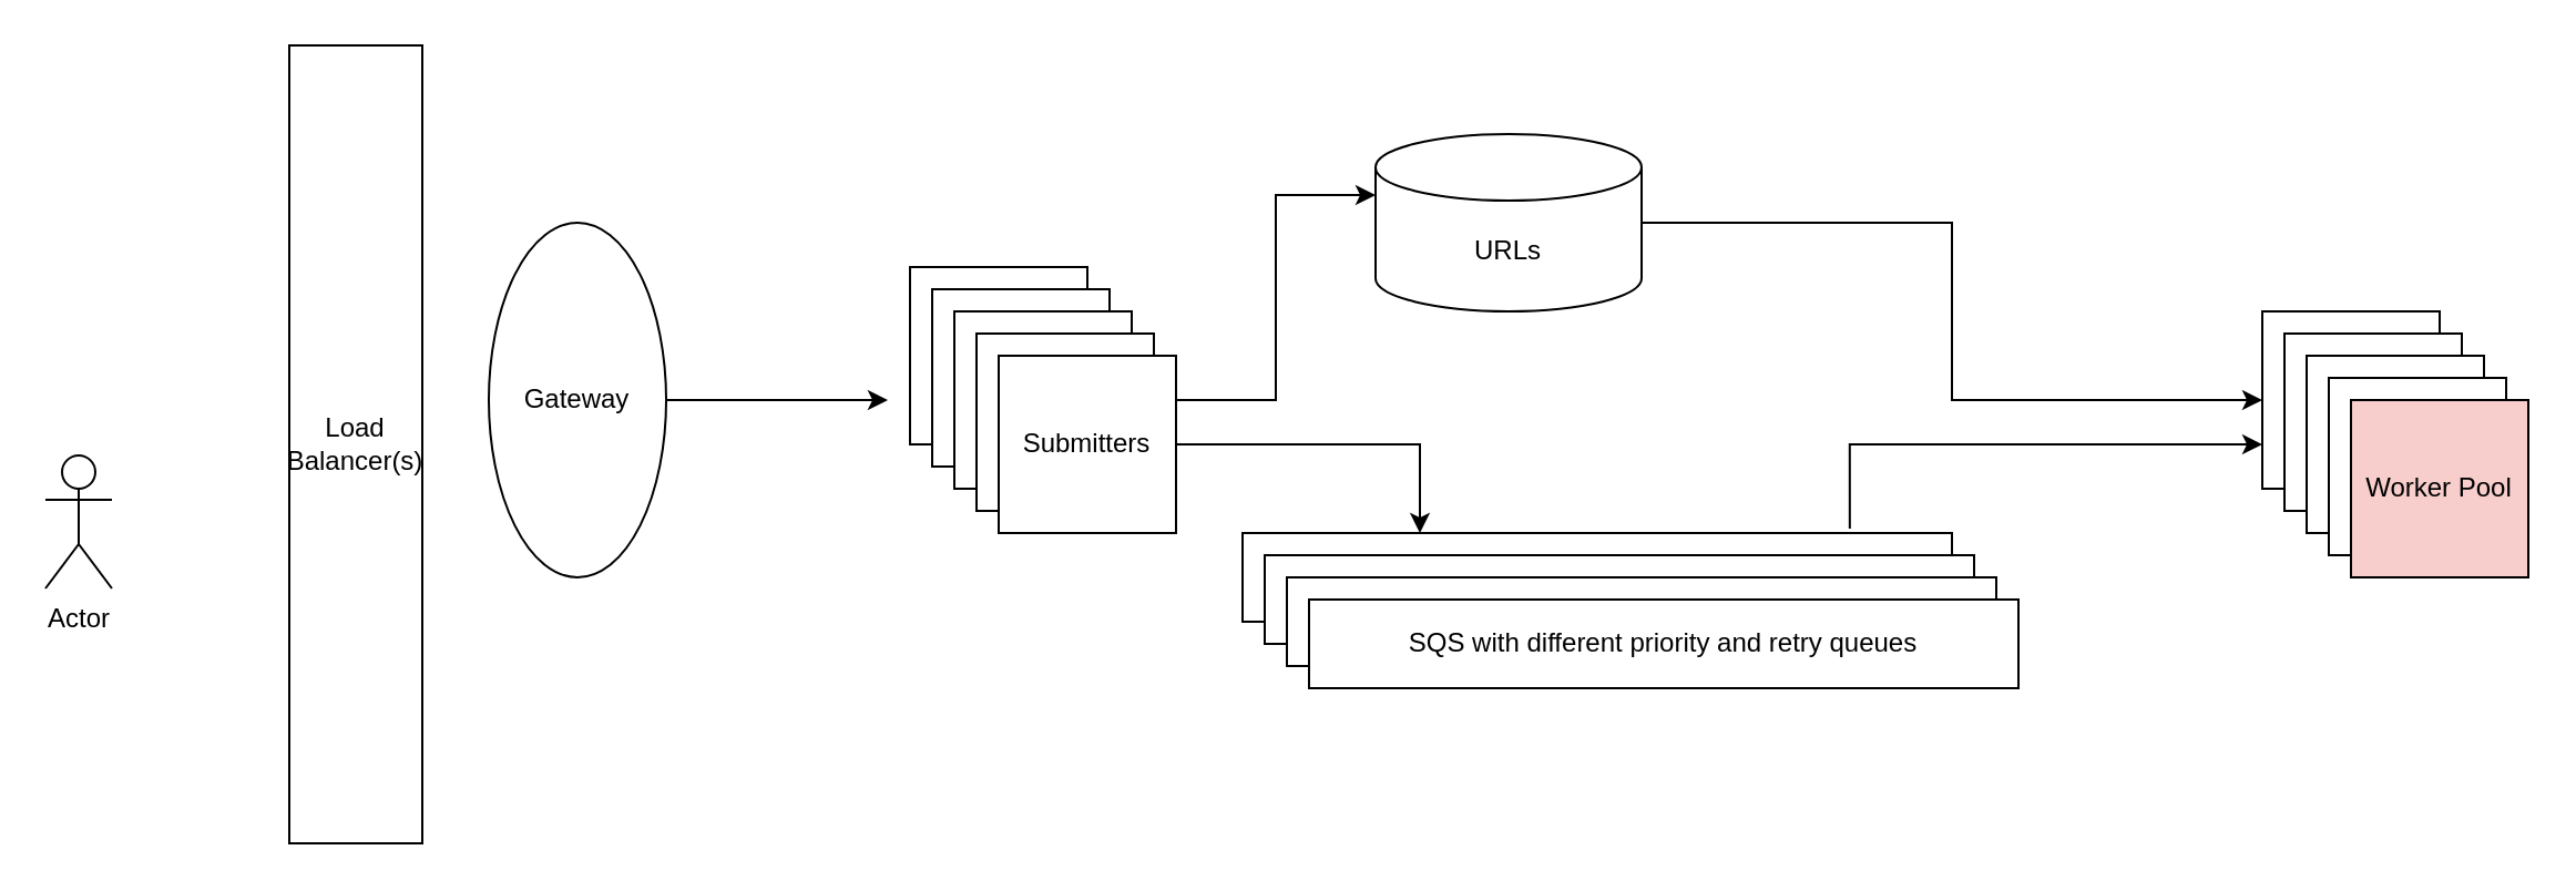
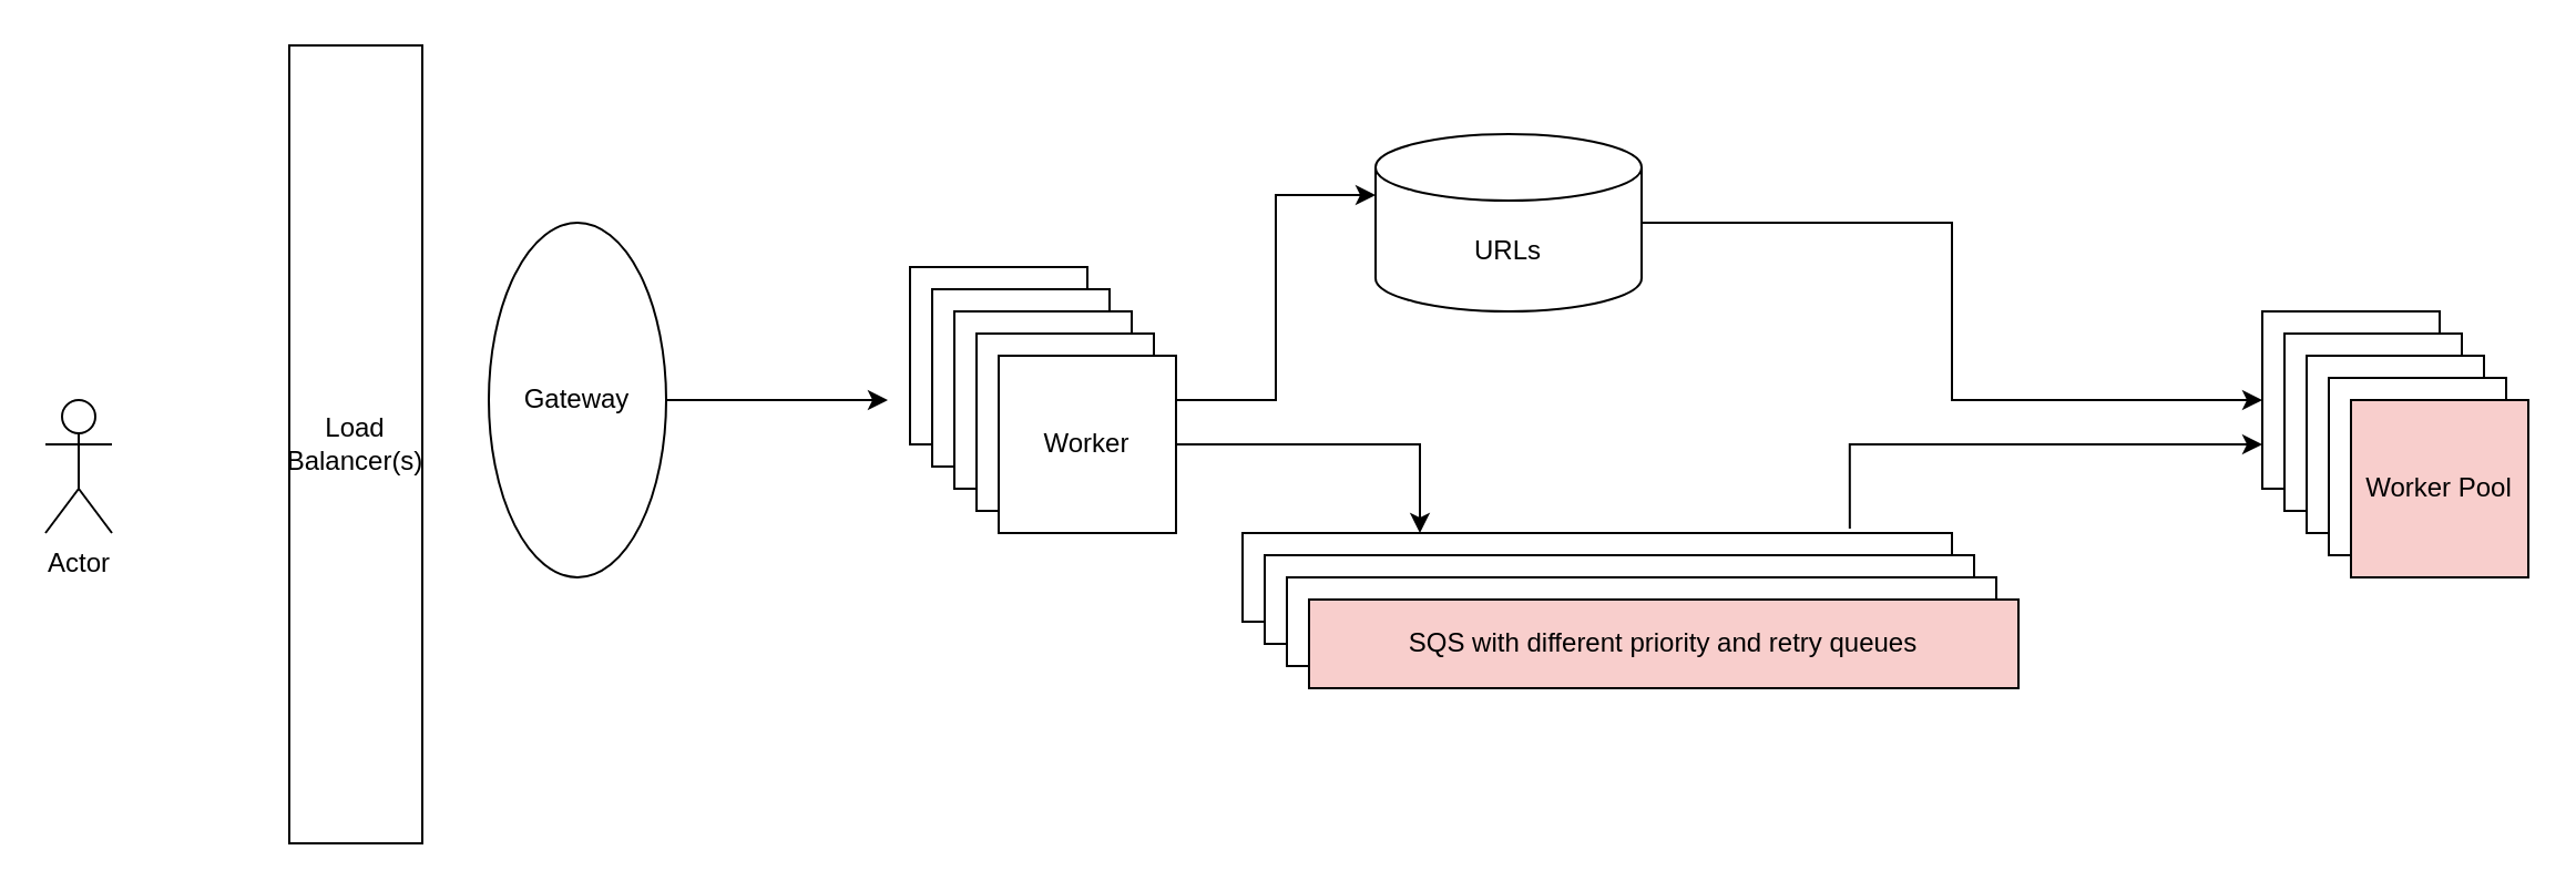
- <mxCell id="10" value="Submitters" style="whiteSpace=wrap;html=1;aspect=fixed;" vertex="1" parent="1"><mxGeometry x="450" y="160" width="80" height="80" as="geometry" /></mxCell>
+ <mxCell id="10" value="Worker" style="whiteSpace=wrap;html=1;aspect=fixed;" vertex="1" parent="1"><mxGeometry x="450" y="160" width="80" height="80" as="geometry" /></mxCell>
- <mxCell id="2" value="Actor" style="shape=umlActor;verticalLabelPosition=bottom;verticalAlign=top;html=1;outlineConnect=0;" vertex="1" parent="1"><mxGeometry x="20" y="205" width="30" height="60" as="geometry" /></mxCell>
+ <mxCell id="2" value="Actor" style="shape=umlActor;verticalLabelPosition=bottom;verticalAlign=top;html=1;outlineConnect=0;" vertex="1" parent="1"><mxGeometry x="20" y="180" width="30" height="60" as="geometry" /></mxCell>
- <mxCell id="16" value="SQS with different priority and retry queues" style="rounded=0;whiteSpace=wrap;html=1;" vertex="1" parent="1"><mxGeometry x="590" y="270" width="320" height="40" as="geometry" /></mxCell>
+ <mxCell id="16" value="SQS with different priority and retry queues" style="rounded=0;whiteSpace=wrap;html=1;fillColor=#f8cecc;" vertex="1" parent="1"><mxGeometry x="590" y="270" width="320" height="40" as="geometry" /></mxCell>
